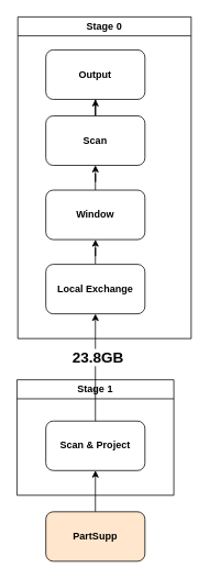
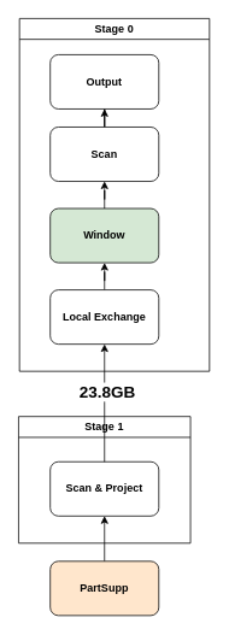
- <mxCell id="6" value="&lt;b&gt;Window&lt;/b&gt;" style="rounded=1;whiteSpace=wrap;html=1;" parent="2" vertex="1"><mxGeometry x="34" y="210" width="120" height="60" as="geometry" /></mxCell>
+ <mxCell id="6" value="&lt;b&gt;Window&lt;/b&gt;" style="rounded=1;whiteSpace=wrap;html=1;fillColor=#d5e8d4;" parent="2" vertex="1"><mxGeometry x="34" y="210" width="120" height="60" as="geometry" /></mxCell>
